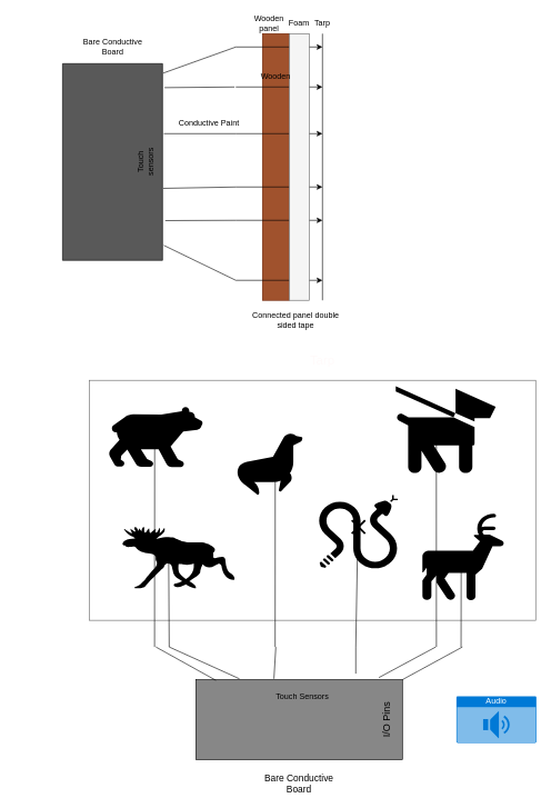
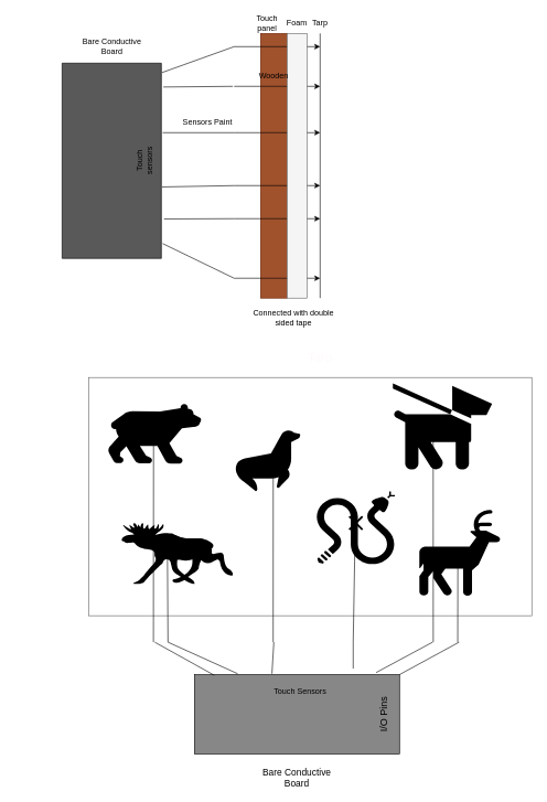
- <mxCell id="20" value="Wooden panel" style="text;html=1;align=center;verticalAlign=middle;whiteSpace=wrap;rounded=0;" vertex="1" parent="1"><mxGeometry x="373" y="20" width="60" height="30" as="geometry" /></mxCell>
+ <mxCell id="20" value="Touch panel" style="text;html=1;align=center;verticalAlign=middle;whiteSpace=wrap;rounded=0;" vertex="1" parent="1"><mxGeometry x="373" y="20" width="60" height="30" as="geometry" /></mxCell>
- <mxCell id="19" value="Conductive Paint" style="text;html=1;align=center;verticalAlign=middle;whiteSpace=wrap;rounded=0;" vertex="1" parent="1"><mxGeometry x="263" y="170" width="100" height="30" as="geometry" /></mxCell>
+ <mxCell id="19" value="Sensors Paint" style="text;html=1;align=center;verticalAlign=middle;whiteSpace=wrap;rounded=0;" vertex="1" parent="1"><mxGeometry x="263" y="170" width="100" height="30" as="geometry" /></mxCell>
- <mxCell id="25" value="Connected panel double sided tape" style="text;html=1;align=center;verticalAlign=middle;whiteSpace=wrap;rounded=0;" vertex="1" parent="1"><mxGeometry x="373" y="450" width="140" height="60" as="geometry" /></mxCell>
+ <mxCell id="25" value="Connected with double sided tape" style="text;html=1;align=center;verticalAlign=middle;whiteSpace=wrap;rounded=0;" vertex="1" parent="1"><mxGeometry x="373" y="450" width="140" height="60" as="geometry" /></mxCell>
- <mxCell id="56" value="Audio" style="html=1;whiteSpace=wrap;strokeColor=none;fillColor=#0079D6;labelPosition=center;verticalLabelPosition=middle;verticalAlign=top;align=center;fontSize=12;outlineConnect=0;spacingTop=-6;fontColor=#FFFFFF;sketch=0;shape=mxgraph.sitemap.audio;" vertex="1" parent="1"><mxGeometry x="684" y="1044" width="120" height="70" as="geometry" /></mxCell>
